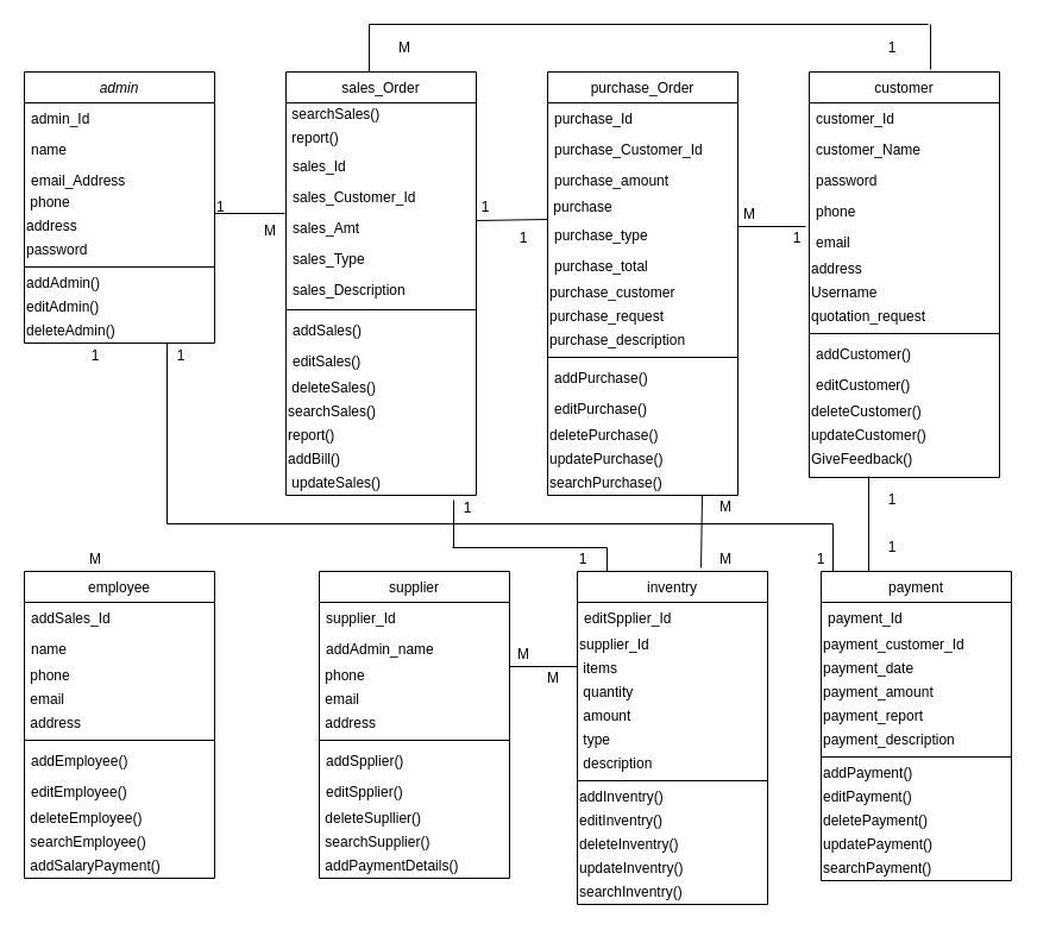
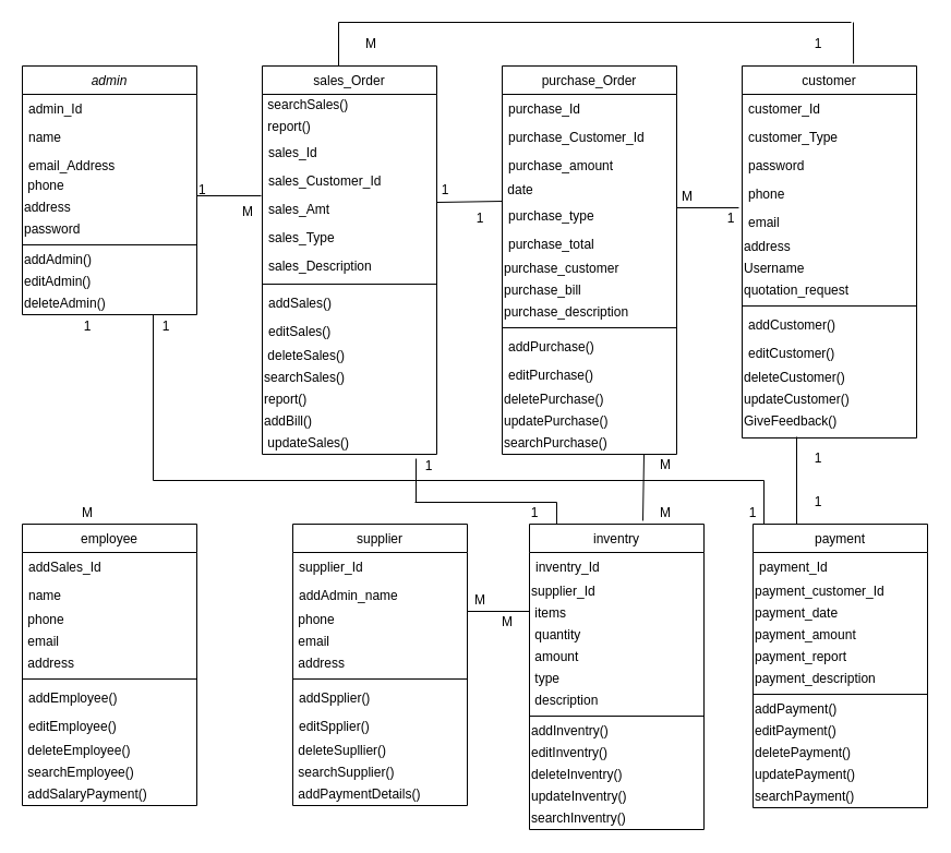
- <mxCell id="56" value="customer_Name" style="text;align=left;verticalAlign=top;spacingLeft=4;spacingRight=4;overflow=hidden;rotatable=0;points=[[0,0.5],[1,0.5]];portConstraint=eastwest;rounded=0;shadow=0;html=0;" parent="54" vertex="1"><mxGeometry y="52" width="160" height="26" as="geometry" /></mxCell>
+ <mxCell id="56" value="customer_Type" style="text;align=left;verticalAlign=top;spacingLeft=4;spacingRight=4;overflow=hidden;rotatable=0;points=[[0,0.5],[1,0.5]];portConstraint=eastwest;rounded=0;shadow=0;html=0;" parent="54" vertex="1"><mxGeometry y="52" width="160" height="26" as="geometry" /></mxCell>
- <mxCell id="42" value="&amp;nbsp;purchase" style="text;html=1;strokeColor=none;fillColor=none;align=left;verticalAlign=middle;whiteSpace=wrap;rounded=0;" parent="38" vertex="1"><mxGeometry y="104" width="160" height="20" as="geometry" /></mxCell>
+ <mxCell id="42" value="&amp;nbsp;date" style="text;html=1;strokeColor=none;fillColor=none;align=left;verticalAlign=middle;whiteSpace=wrap;rounded=0;" parent="38" vertex="1"><mxGeometry y="104" width="160" height="20" as="geometry" /></mxCell>
- <mxCell id="46" value="purchase_request" style="text;html=1;strokeColor=none;fillColor=none;align=left;verticalAlign=middle;whiteSpace=wrap;rounded=0;" parent="38" vertex="1"><mxGeometry y="196" width="160" height="20" as="geometry" /></mxCell>
+ <mxCell id="46" value="purchase_bill" style="text;html=1;strokeColor=none;fillColor=none;align=left;verticalAlign=middle;whiteSpace=wrap;rounded=0;" parent="38" vertex="1"><mxGeometry y="196" width="160" height="20" as="geometry" /></mxCell>
- <mxCell id="83" value="editSpplier_Id" style="text;align=left;verticalAlign=top;spacingLeft=4;spacingRight=4;overflow=hidden;rotatable=0;points=[[0,0.5],[1,0.5]];portConstraint=eastwest;" parent="82" vertex="1"><mxGeometry y="26" width="160" height="26" as="geometry" /></mxCell>
+ <mxCell id="83" value="inventry_Id" style="text;align=left;verticalAlign=top;spacingLeft=4;spacingRight=4;overflow=hidden;rotatable=0;points=[[0,0.5],[1,0.5]];portConstraint=eastwest;" parent="82" vertex="1"><mxGeometry y="26" width="160" height="26" as="geometry" /></mxCell>
